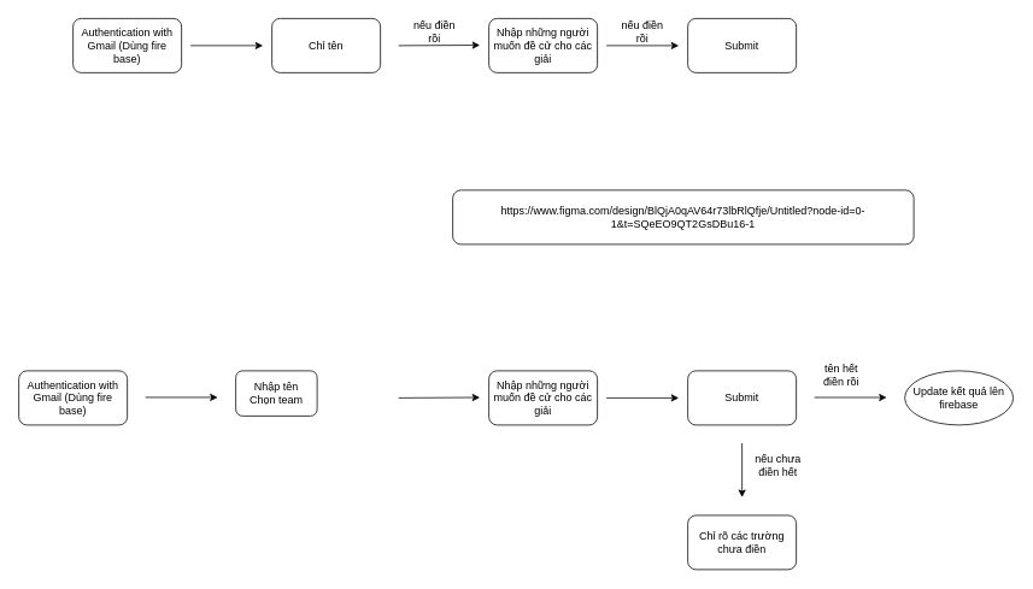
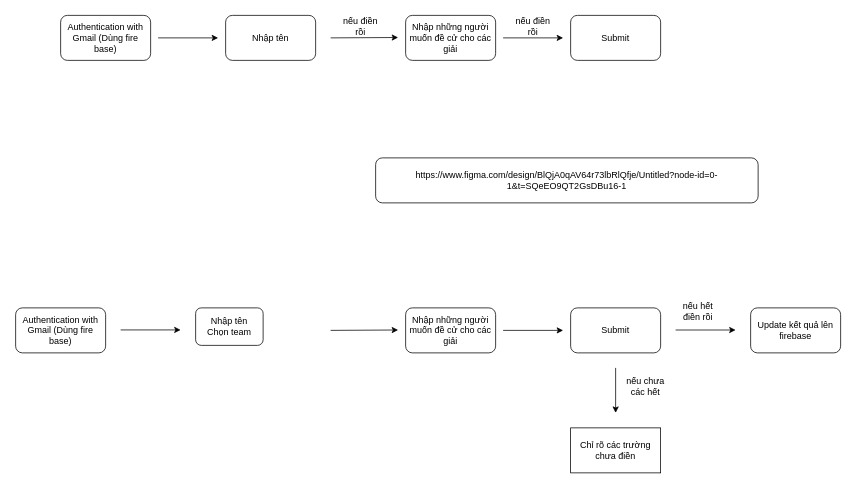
- <mxCell id="3" value="Chỉ tên" style="rounded=1;whiteSpace=wrap;html=1;" parent="1" vertex="1"><mxGeometry x="300" y="20" width="120" height="60" as="geometry" /></mxCell>
+ <mxCell id="3" value="Nhập tên" style="rounded=1;whiteSpace=wrap;html=1;" parent="1" vertex="1"><mxGeometry x="300" y="20" width="120" height="60" as="geometry" /></mxCell>
- <mxCell id="18" value="tên hết điền rồi" style="text;html=1;align=center;verticalAlign=middle;whiteSpace=wrap;rounded=0;" parent="1" vertex="1"><mxGeometry x="900" y="400" width="60" height="30" as="geometry" /></mxCell>
+ <mxCell id="18" value="nếu hết điền rồi" style="text;html=1;align=center;verticalAlign=middle;whiteSpace=wrap;rounded=0;" parent="1" vertex="1"><mxGeometry x="900" y="400" width="60" height="30" as="geometry" /></mxCell>
- <mxCell id="20" value="Update kết quả lên firebase" style="ellipse;whiteSpace=wrap;html=1;" parent="1" vertex="1"><mxGeometry x="1000" y="410" width="120" height="60" as="geometry" /></mxCell>
+ <mxCell id="20" value="Update kết quả lên firebase" style="rounded=1;whiteSpace=wrap;html=1;" parent="1" vertex="1"><mxGeometry x="1000" y="410" width="120" height="60" as="geometry" /></mxCell>
- <mxCell id="22" value="nếu chưa điền hết" style="text;html=1;align=center;verticalAlign=middle;whiteSpace=wrap;rounded=0;" parent="1" vertex="1"><mxGeometry x="830" y="500" width="60" height="30" as="geometry" /></mxCell>
+ <mxCell id="22" value="nếu chưa các hết" style="text;html=1;align=center;verticalAlign=middle;whiteSpace=wrap;rounded=0;" parent="1" vertex="1"><mxGeometry x="830" y="500" width="60" height="30" as="geometry" /></mxCell>
- <mxCell id="23" value="Chỉ rõ các trường chưa điền" style="rounded=1;whiteSpace=wrap;html=1;" parent="1" vertex="1"><mxGeometry x="760" y="570" width="120" height="60" as="geometry" /></mxCell>
+ <mxCell id="23" value="Chỉ rõ các trường chưa điền" style="whiteSpace=wrap;html=1;rounded=0;" parent="1" vertex="1"><mxGeometry x="760" y="570" width="120" height="60" as="geometry" /></mxCell>
